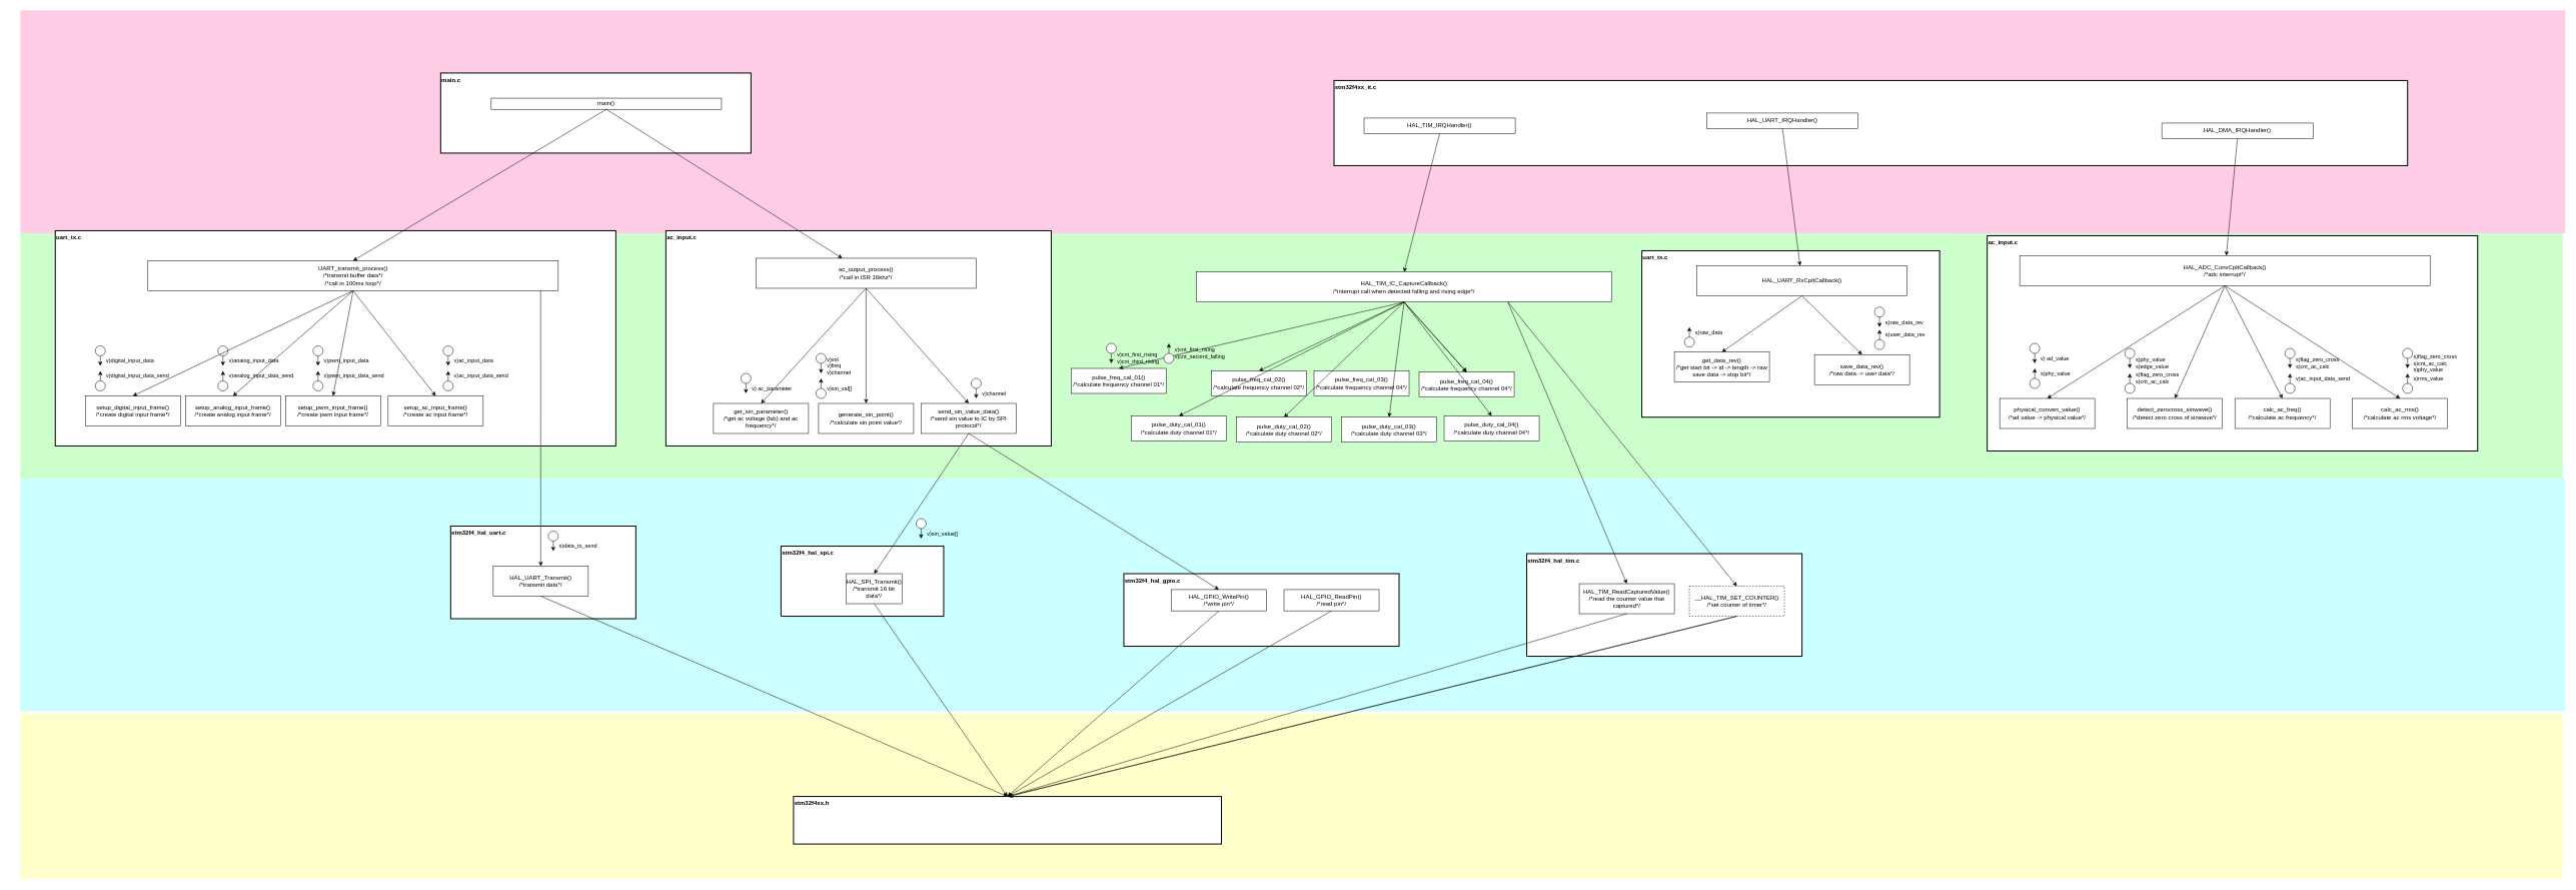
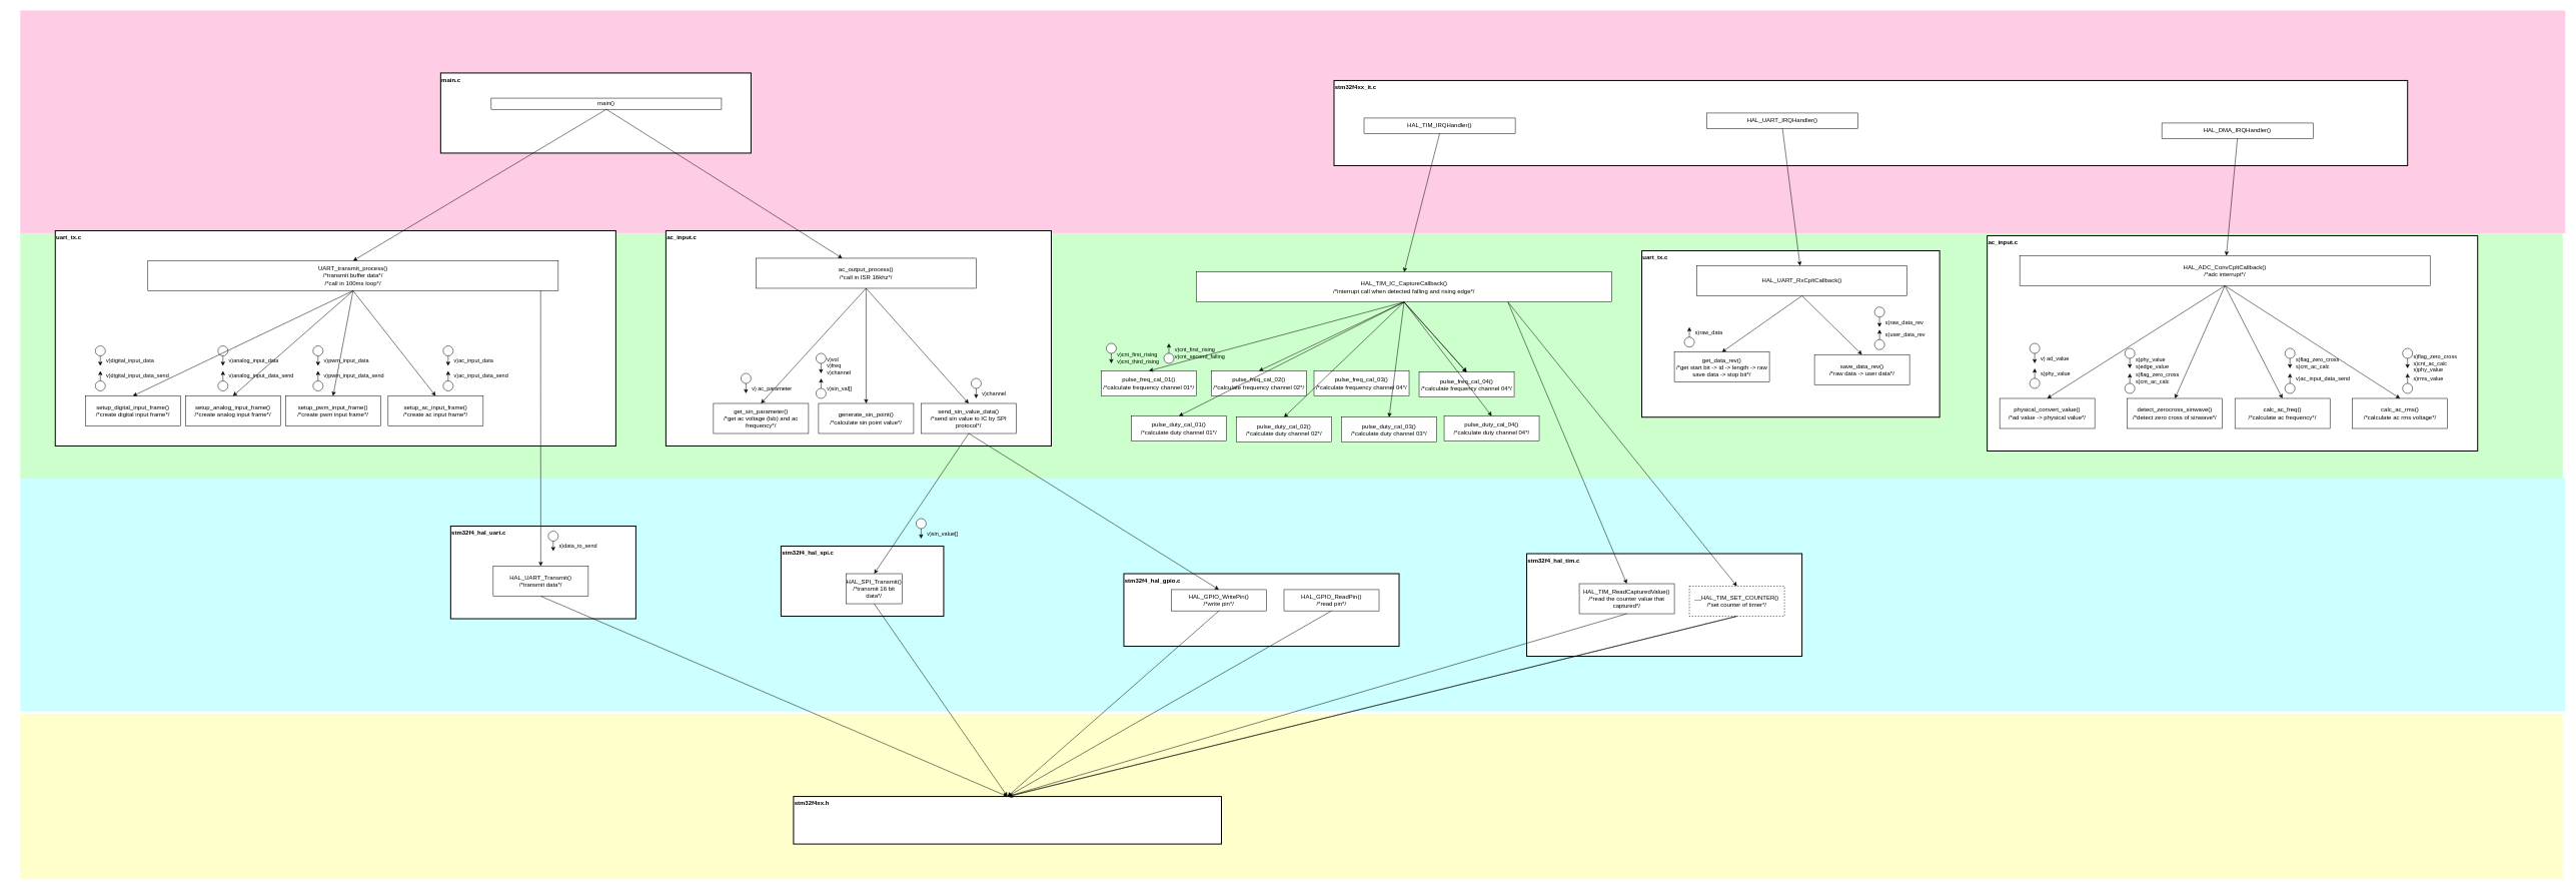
- <mxCell id="127" value="pulse_freq_cal_01()&lt;br&gt;/*calculate frequency channel 01*/" style="rounded=0;whiteSpace=wrap;html=1;" vertex="1" parent="1"><mxGeometry x="2140" y="735" width="190" height="50" as="geometry" /></mxCell>
+ <mxCell id="127" value="pulse_freq_cal_01()&lt;br&gt;/*calculate frequency channel 01*/" style="rounded=0;whiteSpace=wrap;html=1;" vertex="1" parent="1"><mxGeometry x="2200" y="740" width="190" height="50" as="geometry" /></mxCell>
